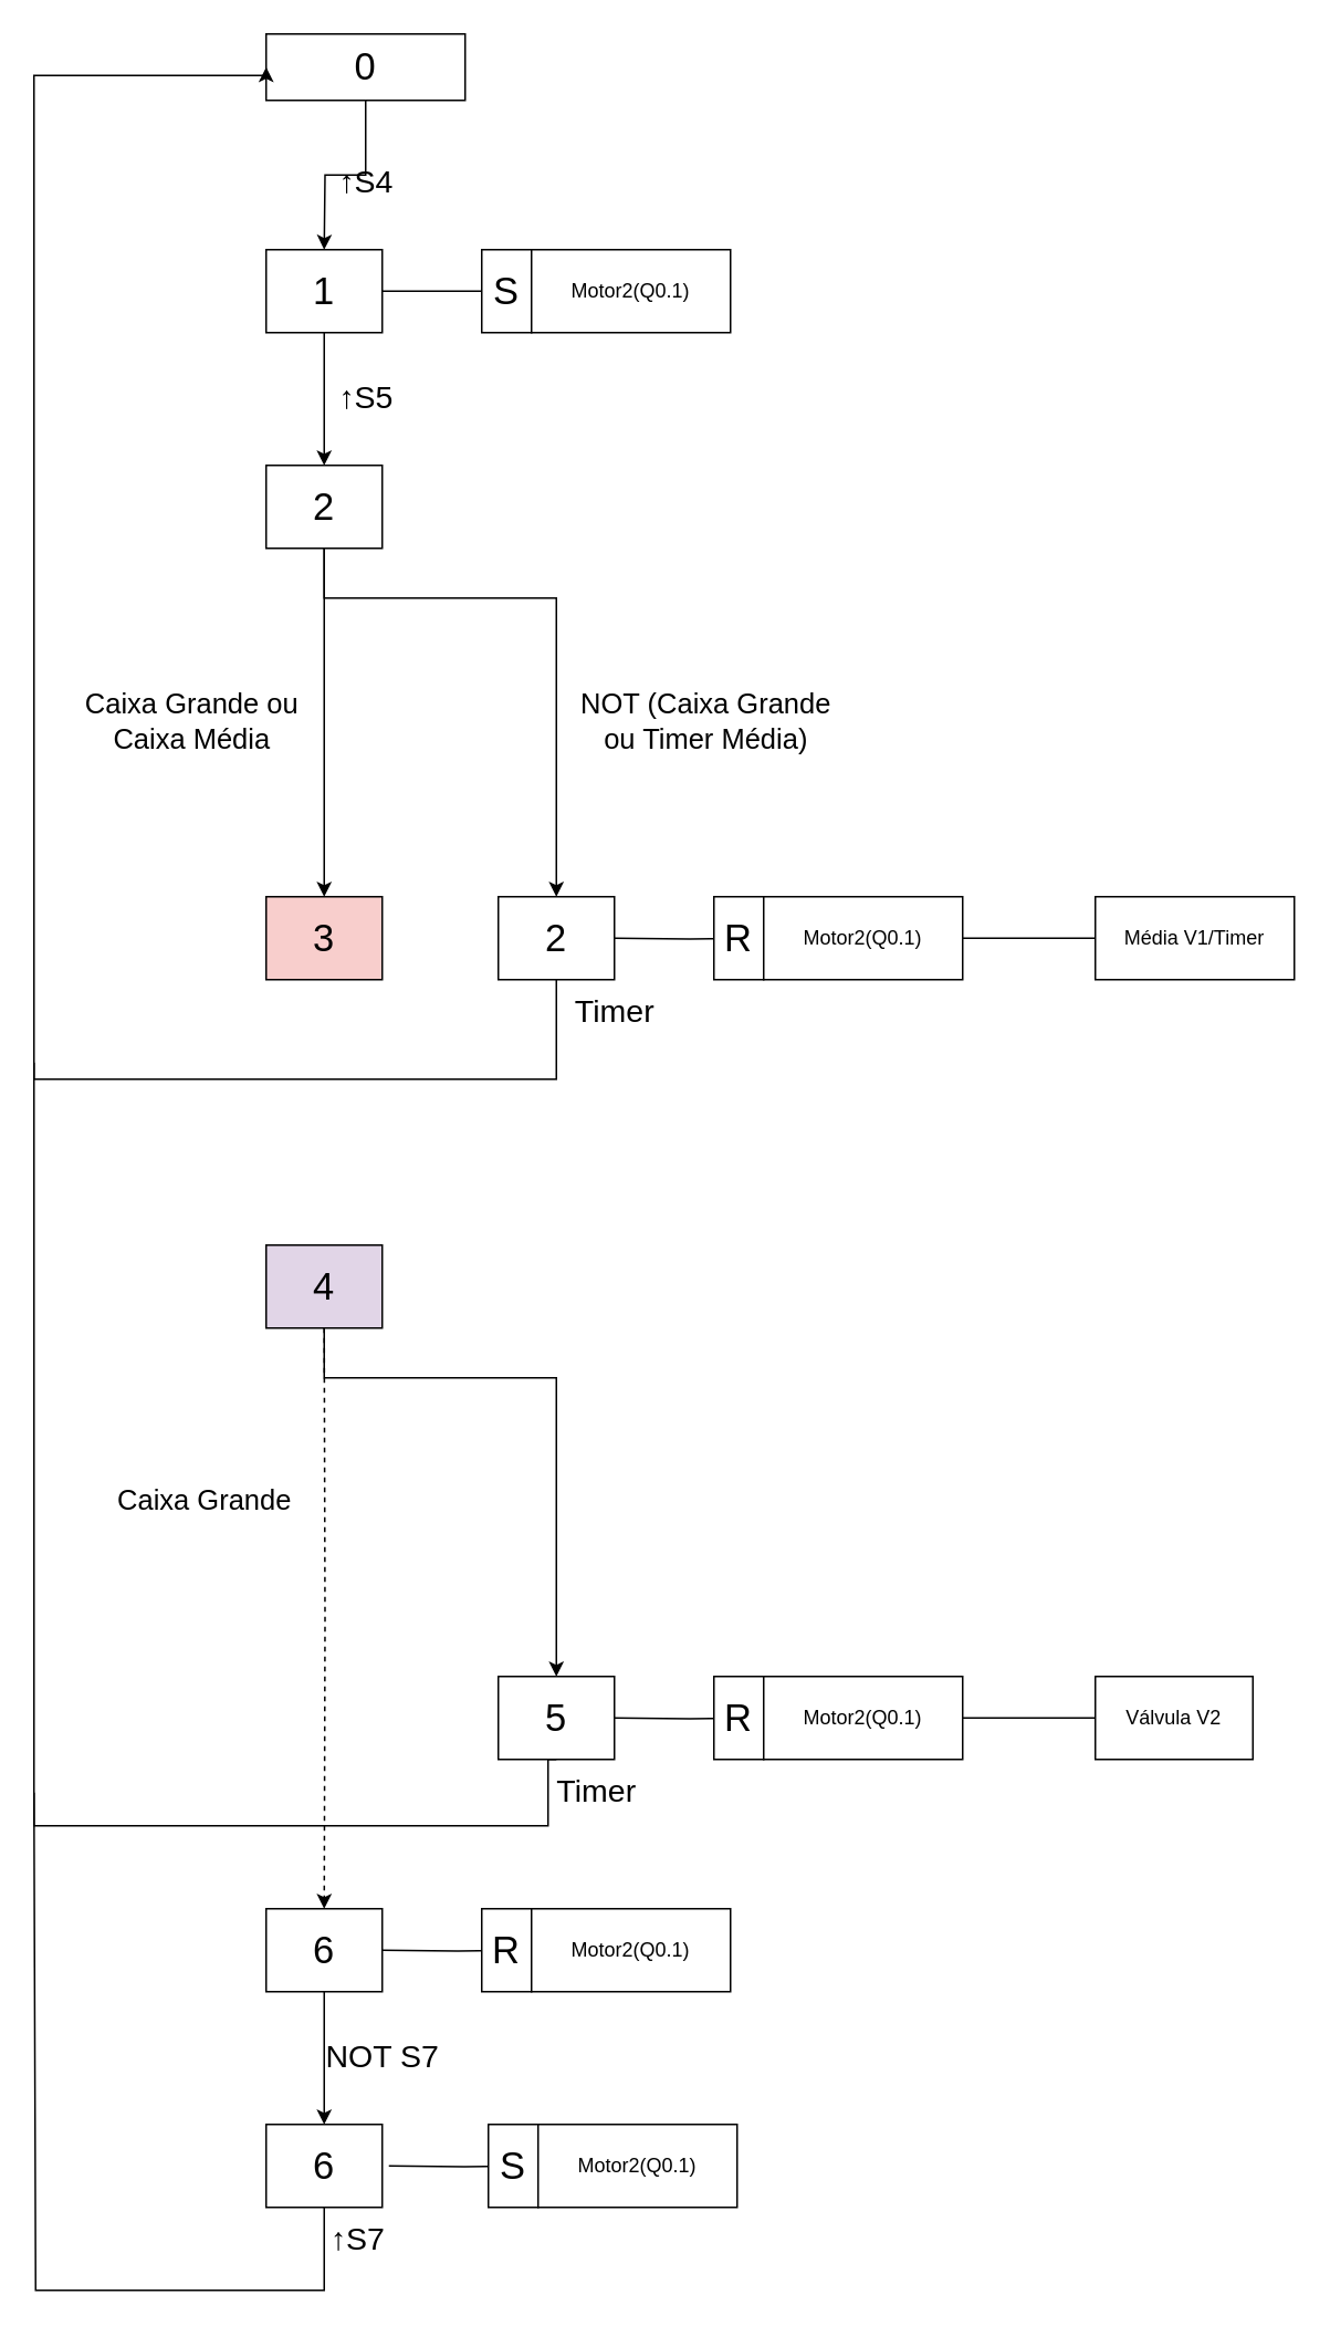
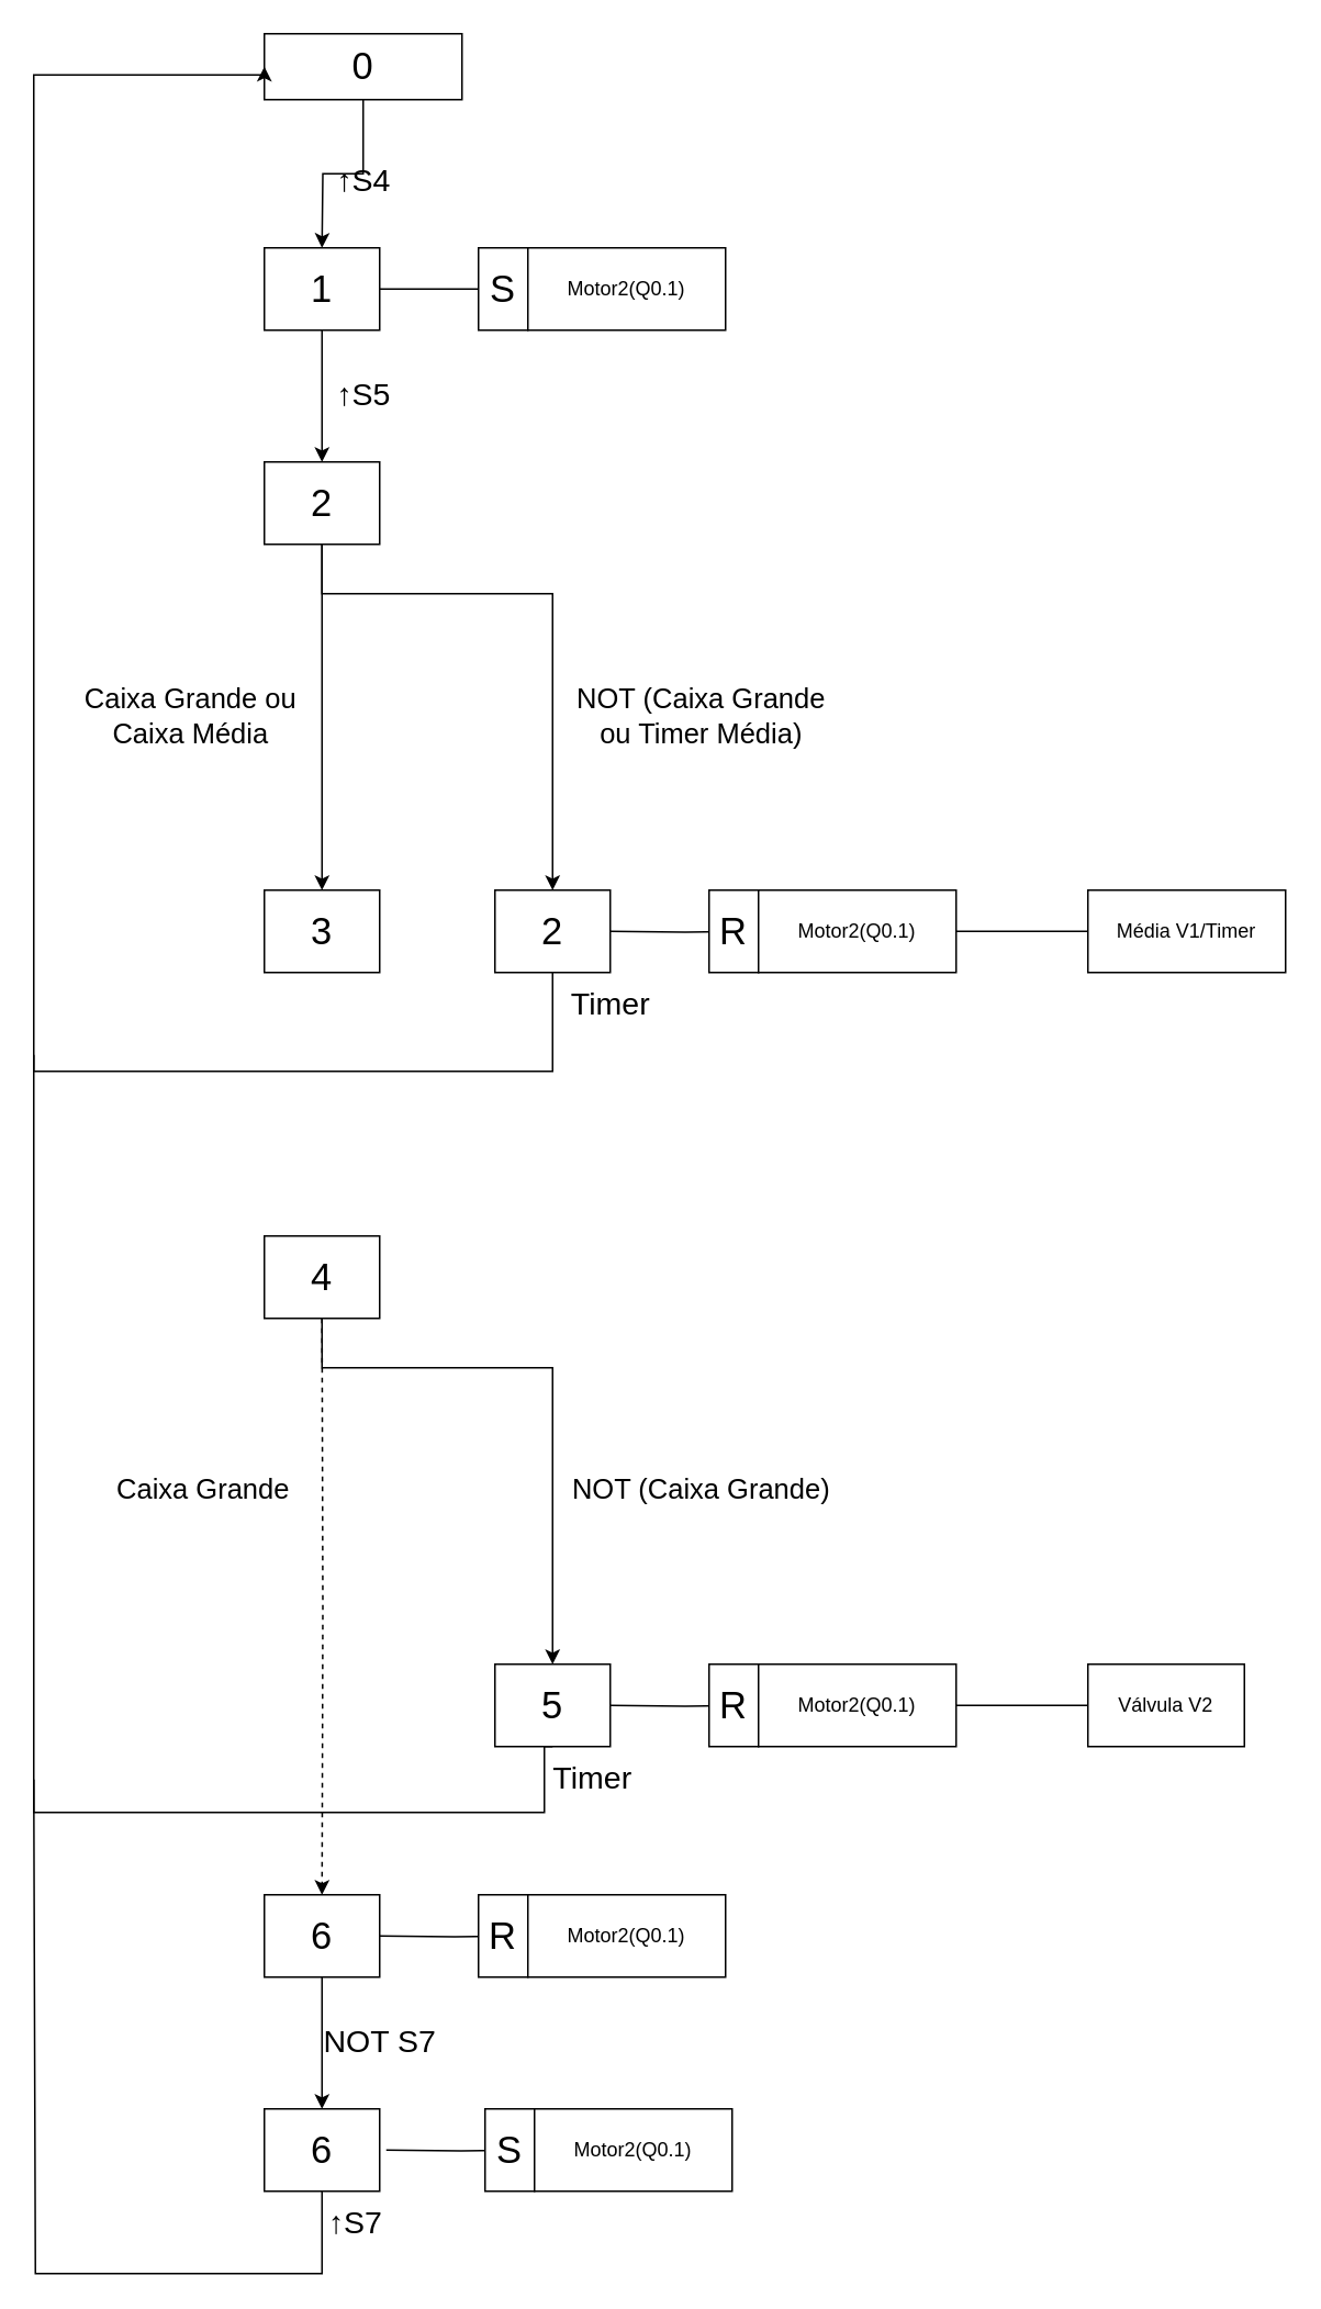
- <mxCell id="15" value="&lt;font style=&quot;font-size: 23px;&quot;&gt;3&lt;/font&gt;" style="rounded=0;whiteSpace=wrap;html=1;fillColor=#f8cecc;" vertex="1" parent="1"><mxGeometry x="160" y="540" width="70" height="50" as="geometry" /></mxCell>
+ <mxCell id="15" value="&lt;font style=&quot;font-size: 23px;&quot;&gt;3&lt;/font&gt;" style="rounded=0;whiteSpace=wrap;html=1;" vertex="1" parent="1"><mxGeometry x="160" y="540" width="70" height="50" as="geometry" /></mxCell>
- <mxCell id="24" value="&lt;font style=&quot;font-size: 23px;&quot;&gt;4&lt;/font&gt;" style="rounded=0;whiteSpace=wrap;html=1;fillColor=#e1d5e7;" vertex="1" parent="1"><mxGeometry x="160" y="750" width="70" height="50" as="geometry" /></mxCell>
+ <mxCell id="24" value="&lt;font style=&quot;font-size: 23px;&quot;&gt;4&lt;/font&gt;" style="rounded=0;whiteSpace=wrap;html=1;" vertex="1" parent="1"><mxGeometry x="160" y="750" width="70" height="50" as="geometry" /></mxCell>
+ <mxCell id="32" value="&lt;font style=&quot;font-size: 17px;&quot;&gt;NOT (Caixa Grande)&lt;br&gt;&lt;/font&gt;" style="text;html=1;align=center;verticalAlign=middle;resizable=0;points=[];autosize=1;strokeColor=none;fillColor=none;" vertex="1" parent="1"><mxGeometry x="335" y="890" width="180" height="30" as="geometry" /></mxCell>
